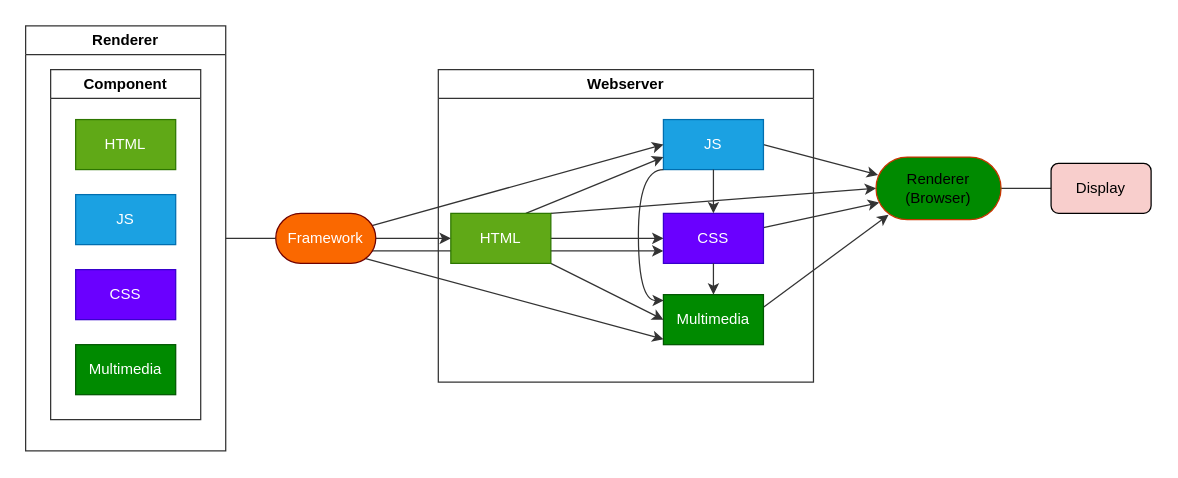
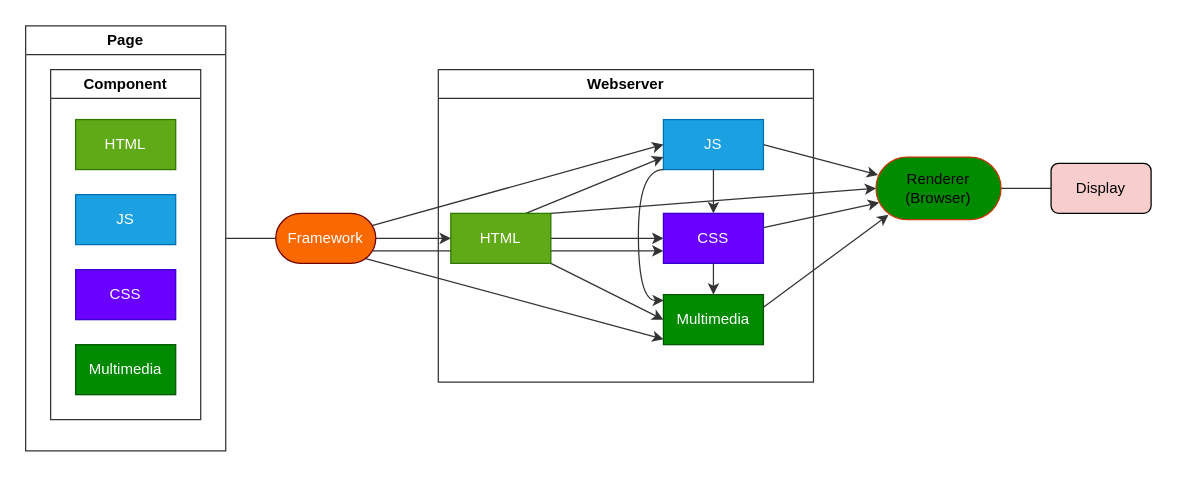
- <mxCell id="26" value="Renderer" style="swimlane;whiteSpace=wrap;html=1;rounded=0;strokeColor=#333333;" vertex="1" parent="1"><mxGeometry x="20" y="20" width="160" height="340" as="geometry" /></mxCell>
+ <mxCell id="26" value="Page" style="swimlane;whiteSpace=wrap;html=1;rounded=0;strokeColor=#333333;" vertex="1" parent="1"><mxGeometry x="20" y="20" width="160" height="340" as="geometry" /></mxCell>
